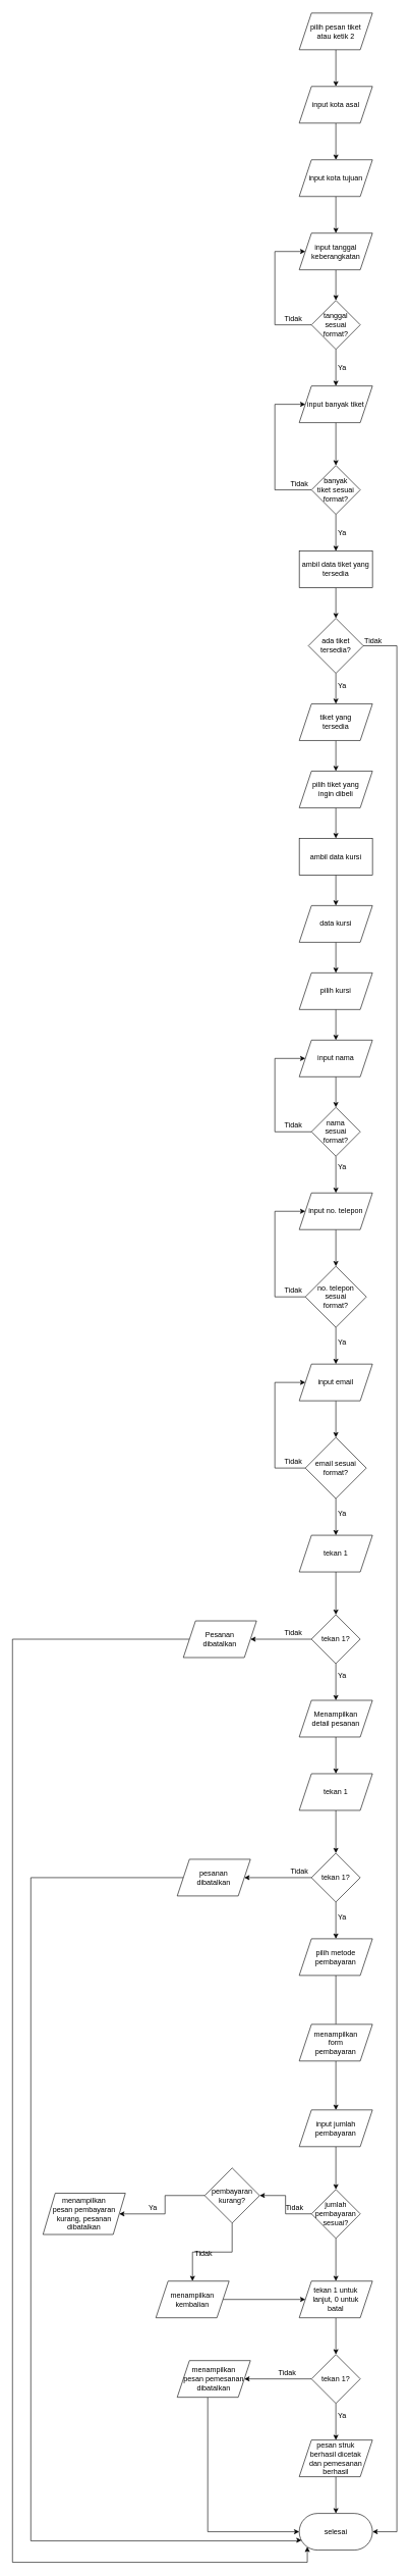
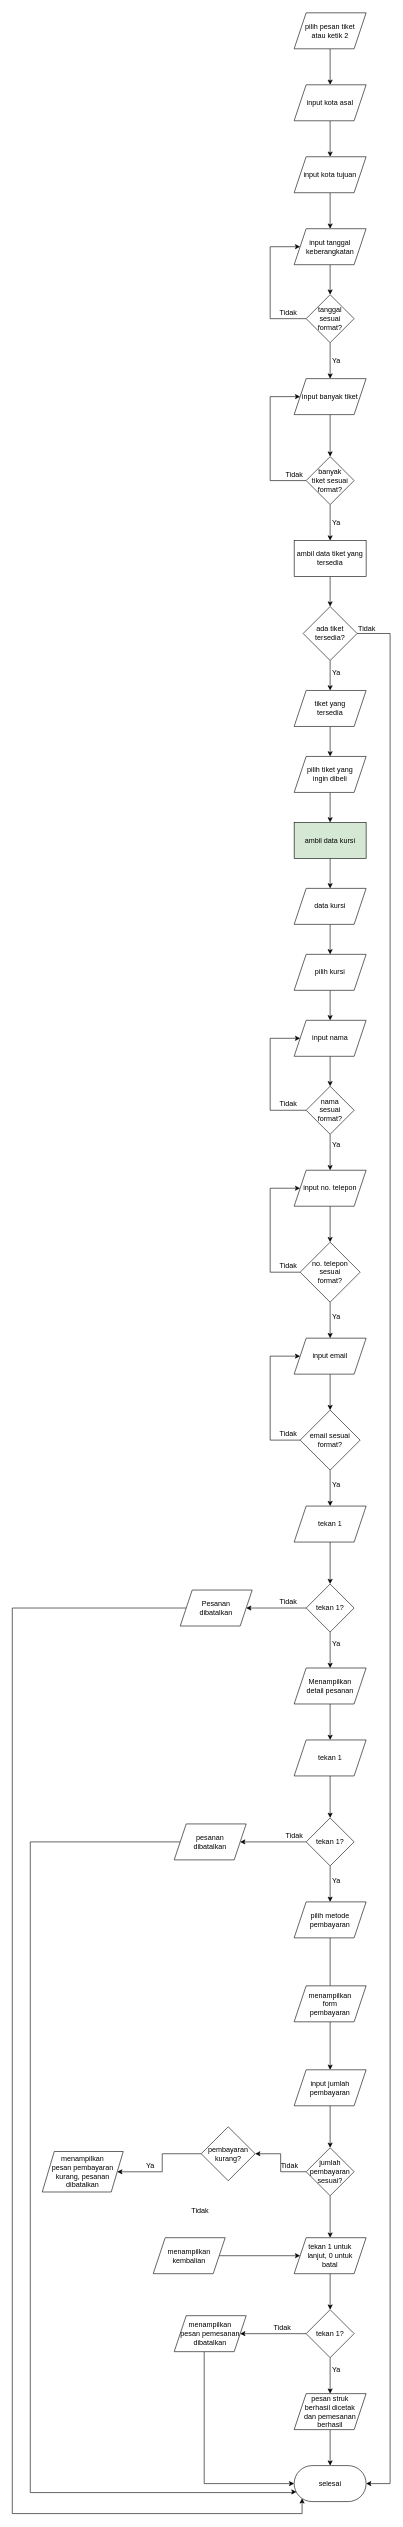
- <mxCell id="22" value="ambil data kursi" style="rounded=0;whiteSpace=wrap;html=1;" vertex="1" parent="1"><mxGeometry x="490" y="1370" width="120" height="60" as="geometry" /></mxCell>
+ <mxCell id="22" value="ambil data kursi" style="rounded=0;whiteSpace=wrap;html=1;fillColor=#d5e8d4;" vertex="1" parent="1"><mxGeometry x="490" y="1370" width="120" height="60" as="geometry" /></mxCell>
- <mxCell id="90" value="" style="edgeStyle=orthogonalEdgeStyle;rounded=0;orthogonalLoop=1;jettySize=auto;html=1;" edge="1" parent="1" source="91" target="95"><mxGeometry relative="1" as="geometry" /></mxCell>
